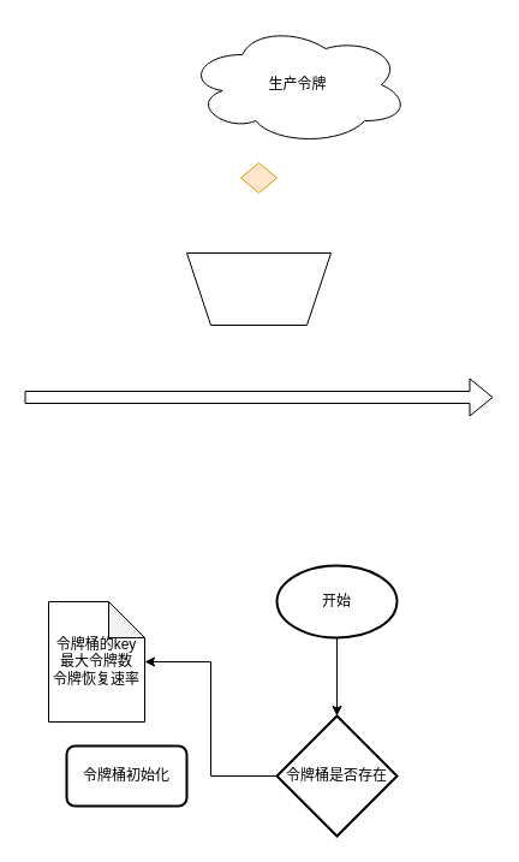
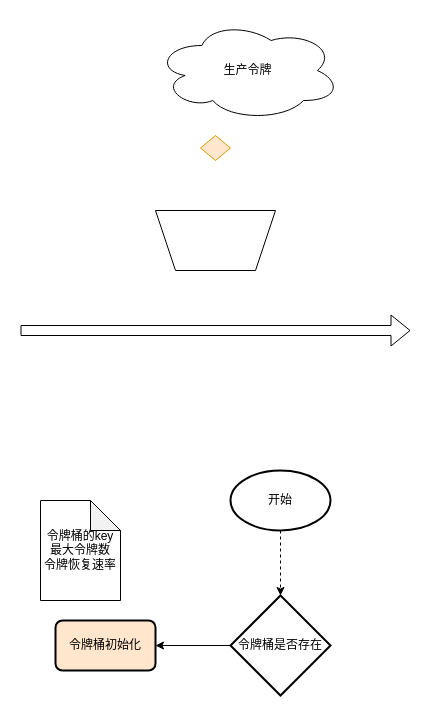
- <mxCell id="6" style="edgeStyle=orthogonalEdgeStyle;rounded=0;orthogonalLoop=1;jettySize=auto;html=1;exitX=0.5;exitY=1;exitDx=0;exitDy=0;exitPerimeter=0;entryX=0.5;entryY=0;entryDx=0;entryDy=0;entryPerimeter=0;" edge="1" parent="1" source="7" target="9"><mxGeometry relative="1" as="geometry" /></mxCell>
+ <mxCell id="6" style="edgeStyle=orthogonalEdgeStyle;rounded=0;orthogonalLoop=1;jettySize=auto;html=1;exitX=0.5;exitY=1;exitDx=0;exitDy=0;exitPerimeter=0;entryX=0.5;entryY=0;entryDx=0;entryDy=0;entryPerimeter=0;dashed=1;" edge="1" parent="1" source="7" target="9"><mxGeometry relative="1" as="geometry" /></mxCell>
- <mxCell id="8" style="edgeStyle=orthogonalEdgeStyle;rounded=0;orthogonalLoop=1;jettySize=auto;html=1;exitX=0;exitY=0.5;exitDx=0;exitDy=0;exitPerimeter=0;" edge="1" parent="1" source="9" target="10"><mxGeometry relative="1" as="geometry"><mxPoint x="145" y="645" as="targetPoint" /></mxGeometry></mxCell>
+ <mxCell id="8" style="edgeStyle=orthogonalEdgeStyle;rounded=0;orthogonalLoop=1;jettySize=auto;html=1;exitX=0;exitY=0.5;exitDx=0;exitDy=0;exitPerimeter=0;entryX=1;entryY=0.5;entryDx=0;entryDy=0;" edge="1" parent="1" source="9" target="11"><mxGeometry relative="1" as="geometry"><mxPoint x="145" y="645" as="targetPoint" /></mxGeometry></mxCell>
- <mxCell id="11" value="令牌桶初始化" style="rounded=1;whiteSpace=wrap;html=1;absoluteArcSize=1;arcSize=14;strokeWidth=2;" vertex="1" parent="1"><mxGeometry x="55" y="620" width="100" height="50" as="geometry" /></mxCell>
+ <mxCell id="11" value="令牌桶初始化" style="rounded=1;whiteSpace=wrap;html=1;absoluteArcSize=1;arcSize=14;strokeWidth=2;fillColor=#ffe6cc;" vertex="1" parent="1"><mxGeometry x="55" y="620" width="100" height="50" as="geometry" /></mxCell>
